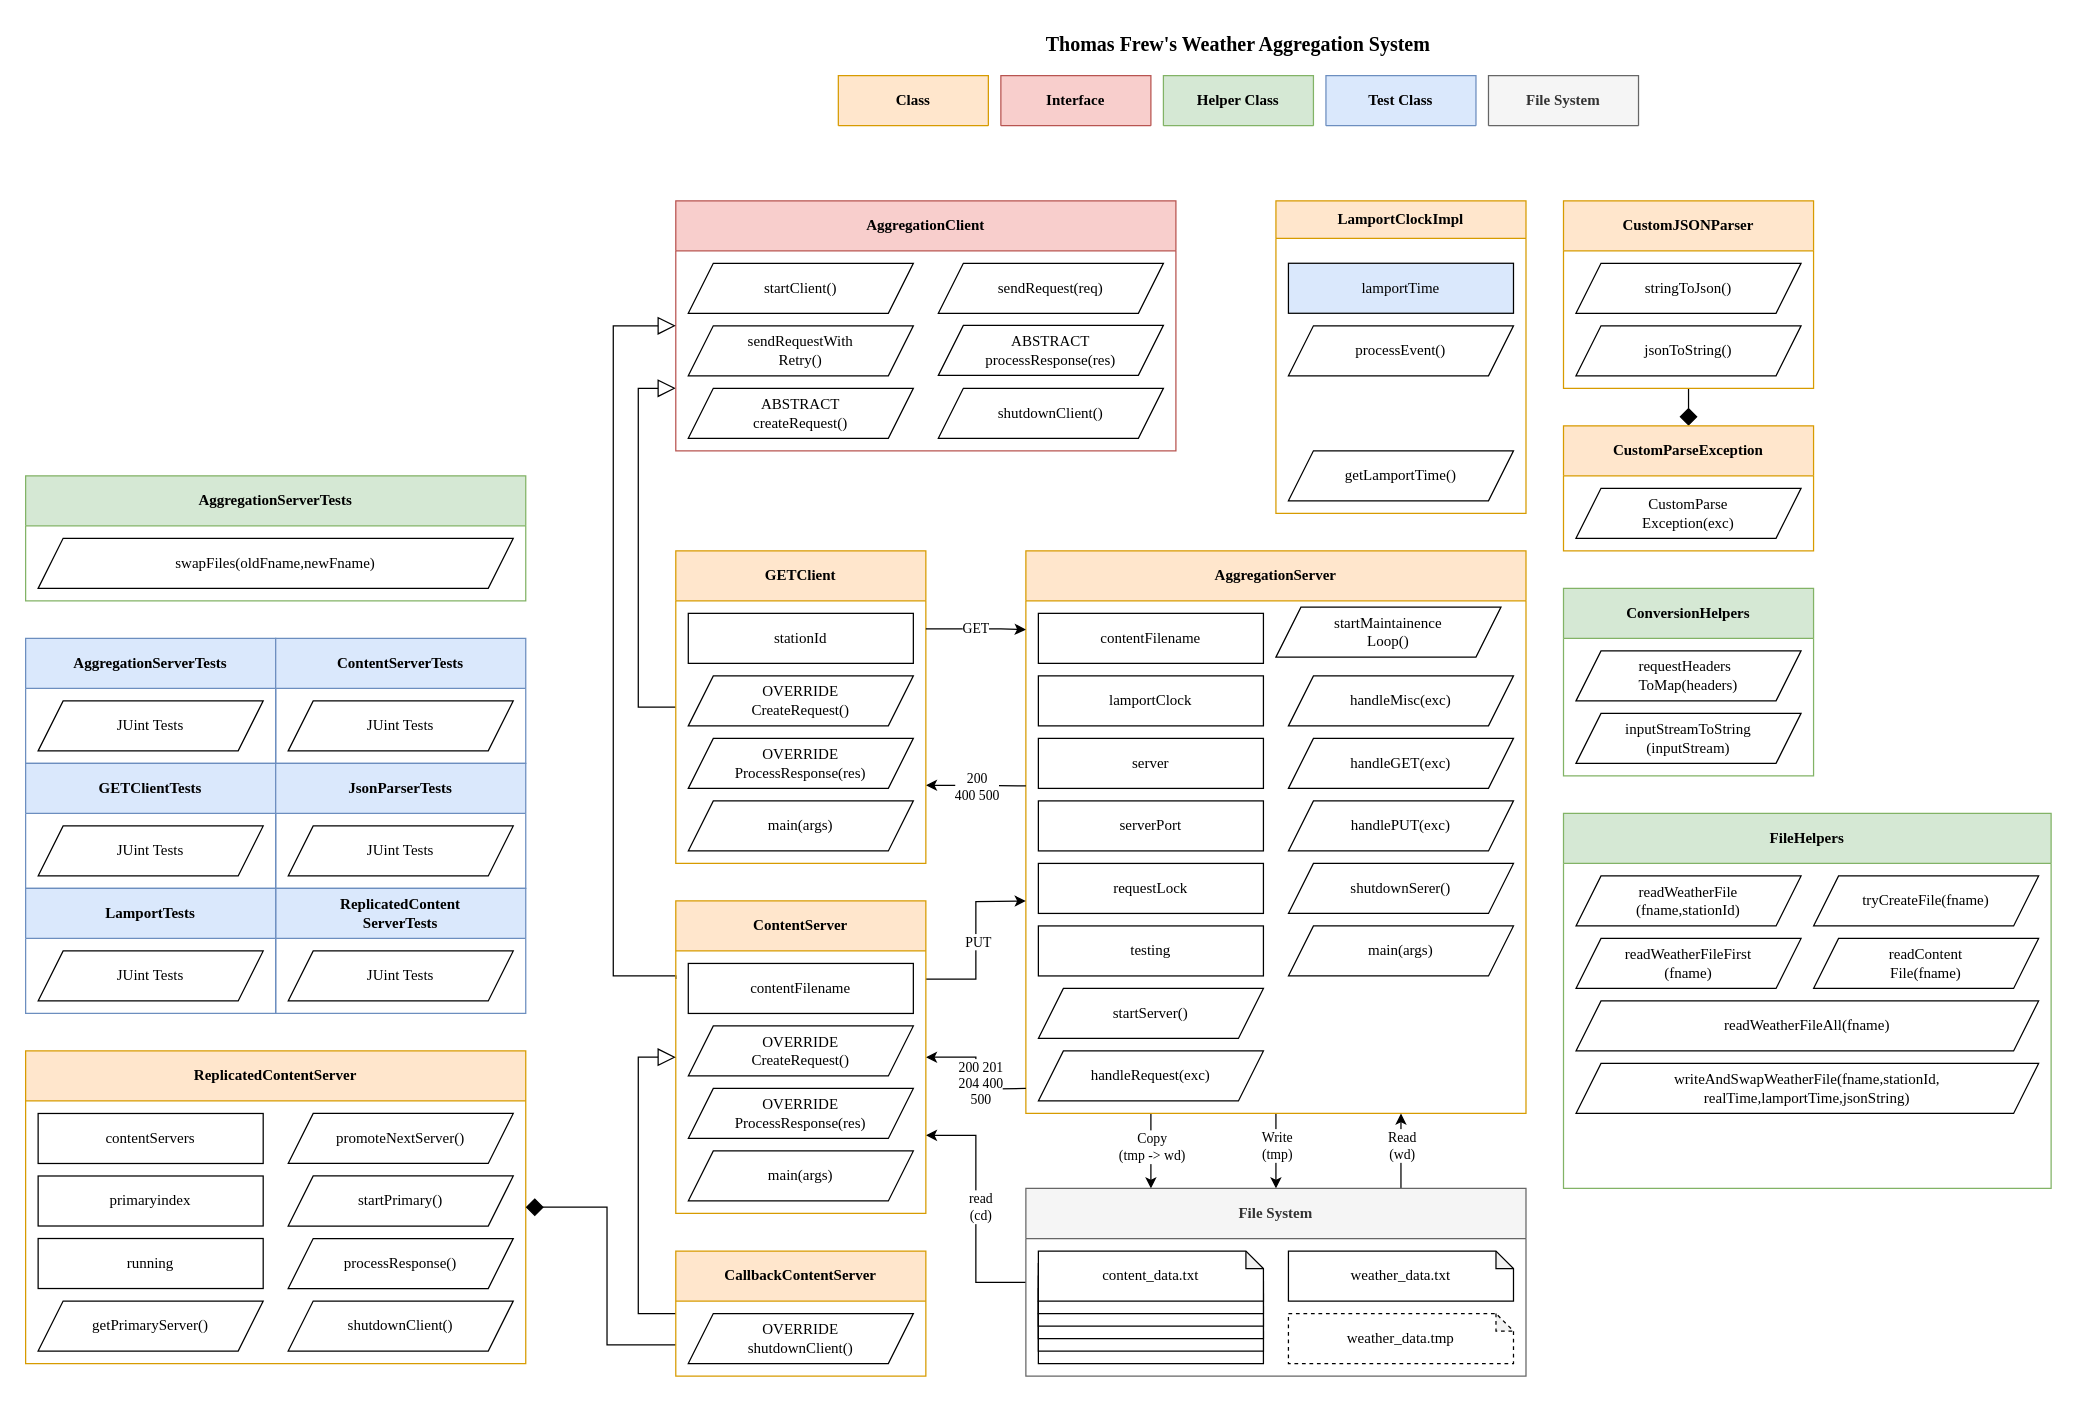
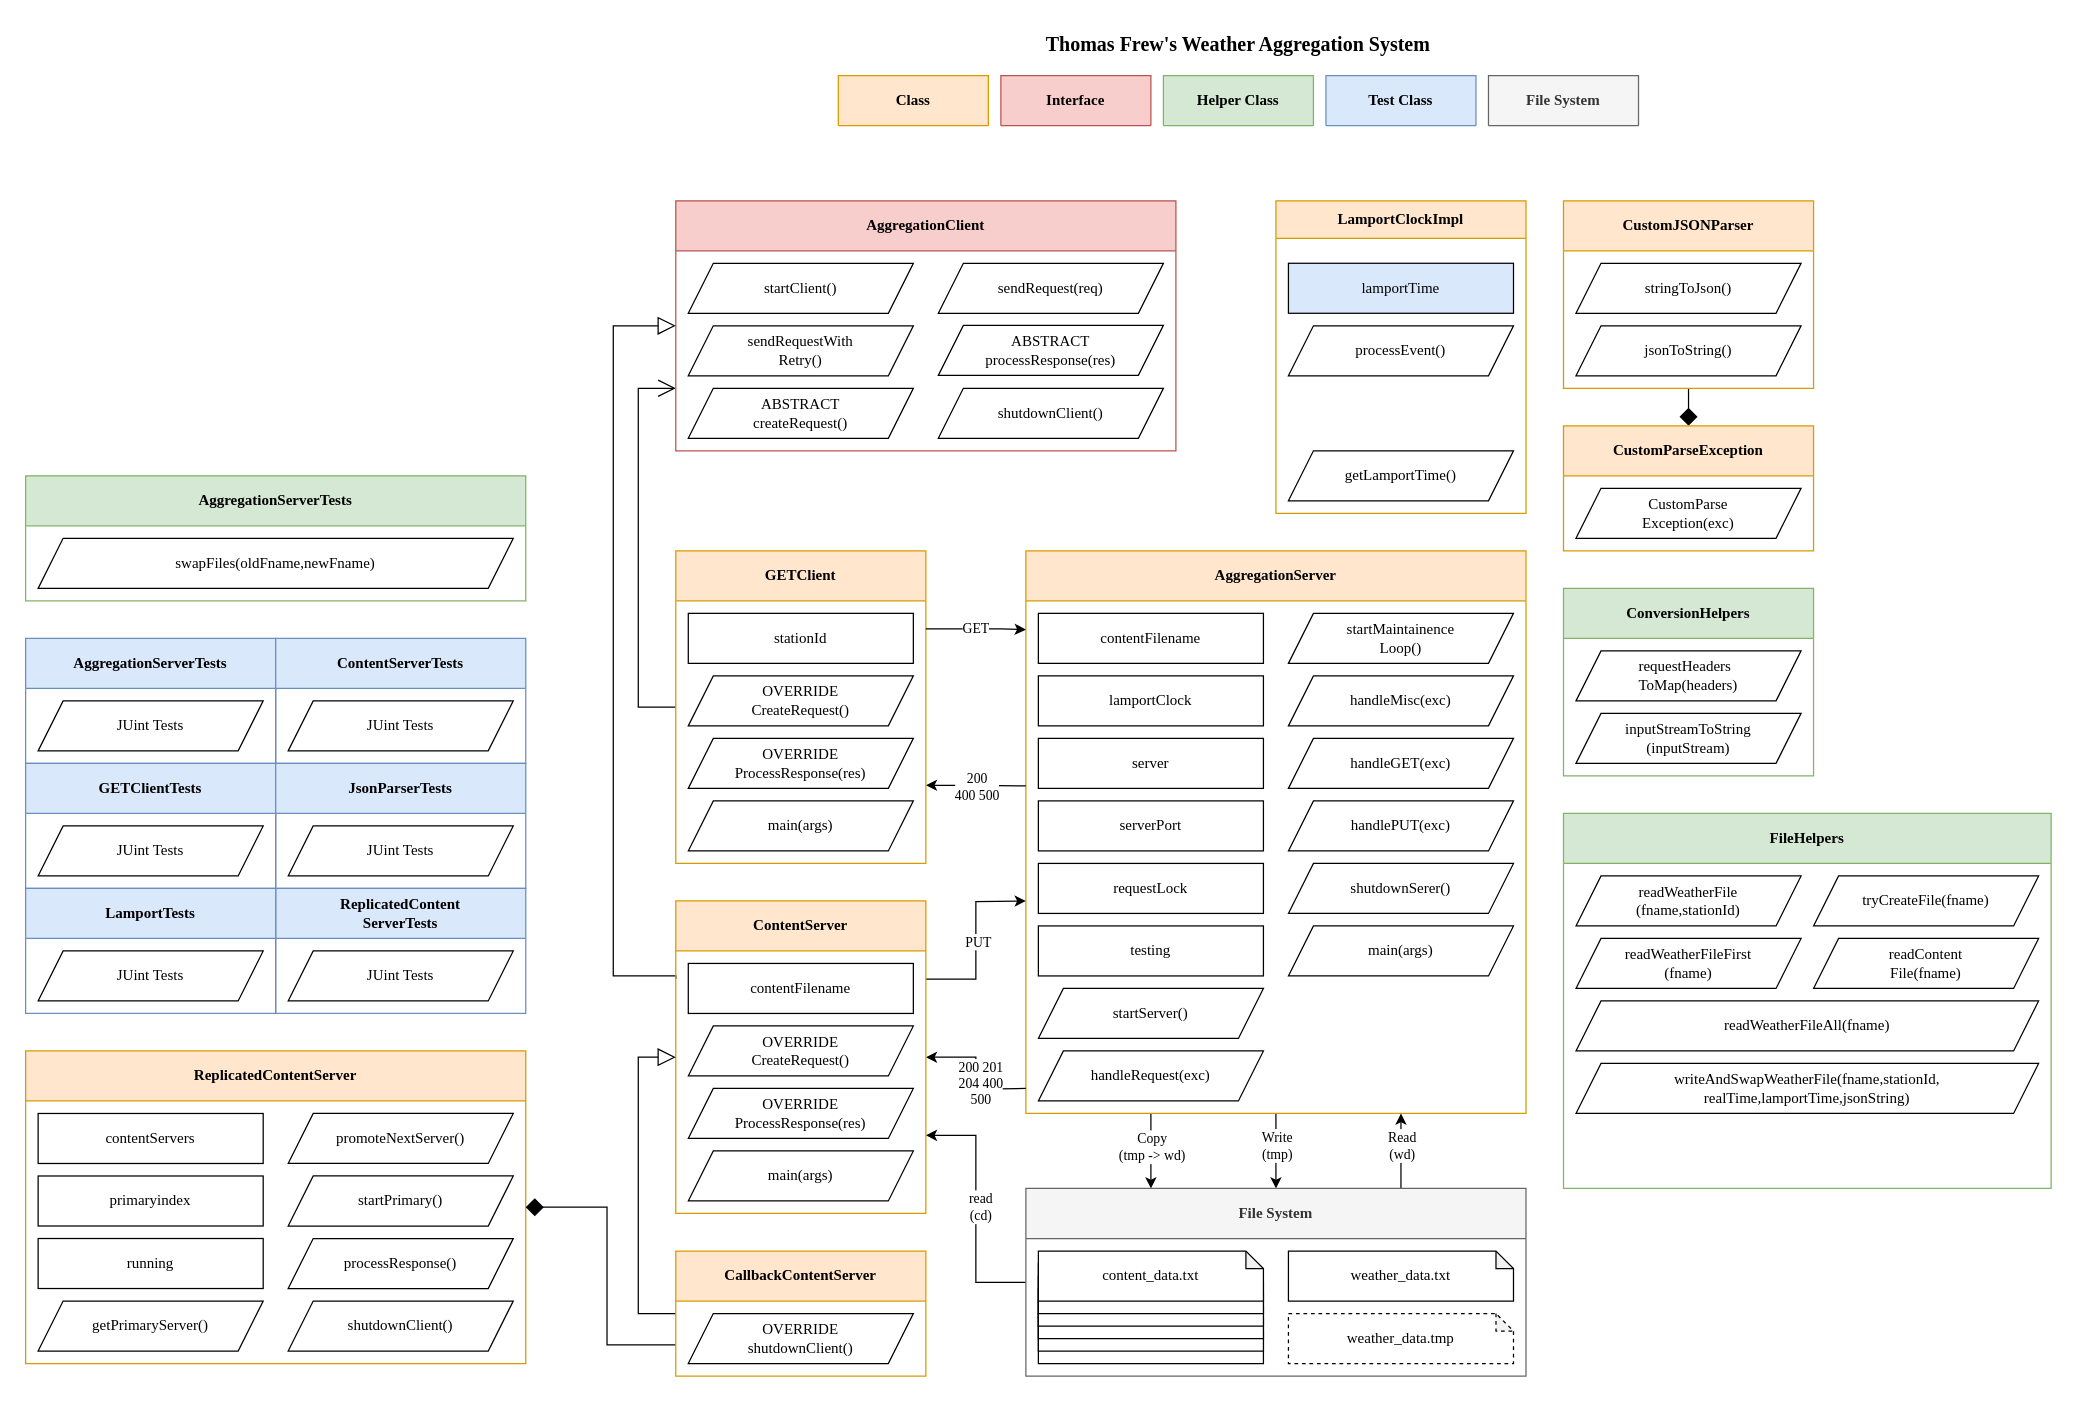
- <mxCell id="21" style="edgeStyle=orthogonalEdgeStyle;rounded=0;orthogonalLoop=1;jettySize=auto;html=1;entryX=0;entryY=0.75;entryDx=0;entryDy=0;endSize=12;endArrow=block;endFill=0;exitX=0;exitY=0.5;exitDx=0;exitDy=0;" parent="1" source="58" target="22" edge="1"><mxGeometry relative="1" as="geometry"><mxPoint x="540" y="540" as="sourcePoint" /><Array as="points"><mxPoint x="510" y="565" /><mxPoint x="510" y="310" /></Array></mxGeometry></mxCell>
+ <mxCell id="21" style="edgeStyle=orthogonalEdgeStyle;rounded=0;orthogonalLoop=1;jettySize=auto;html=1;entryX=0;entryY=0.75;entryDx=0;entryDy=0;endSize=12;endArrow=open;endFill=0;exitX=0;exitY=0.5;exitDx=0;exitDy=0;" parent="1" source="58" target="22" edge="1"><mxGeometry relative="1" as="geometry"><mxPoint x="540" y="540" as="sourcePoint" /><Array as="points"><mxPoint x="510" y="565" /><mxPoint x="510" y="310" /></Array></mxGeometry></mxCell>
- <mxCell id="20" value="startMaintainence&lt;br&gt;Loop()" style="shape=parallelogram;perimeter=parallelogramPerimeter;whiteSpace=wrap;html=1;fixedSize=1;fontFamily=JetBrains Mono;fontSource=https%3A%2F%2Ffonts.googleapis.com%2Fcss%3Ffamily%3DJetBrains%2BMono;" vertex="1" parent="6"><mxGeometry x="200" y="45" width="180" height="40" as="geometry" /></mxCell>
+ <mxCell id="20" value="startMaintainence&lt;br&gt;Loop()" style="shape=parallelogram;perimeter=parallelogramPerimeter;whiteSpace=wrap;html=1;fixedSize=1;fontFamily=JetBrains Mono;fontSource=https%3A%2F%2Ffonts.googleapis.com%2Fcss%3Ffamily%3DJetBrains%2BMono;" vertex="1" parent="6"><mxGeometry x="210" y="50" width="180" height="40" as="geometry" /></mxCell>
